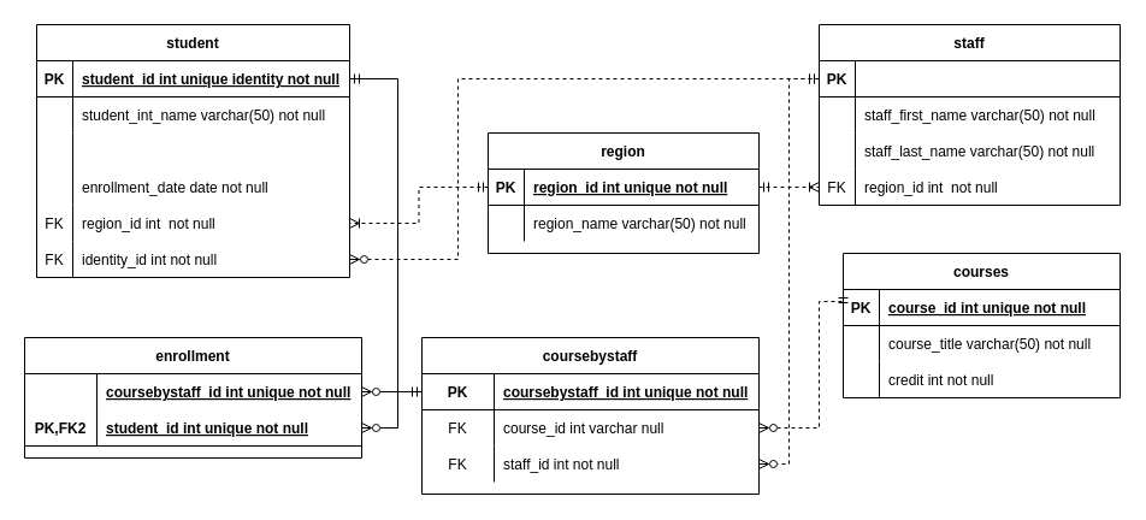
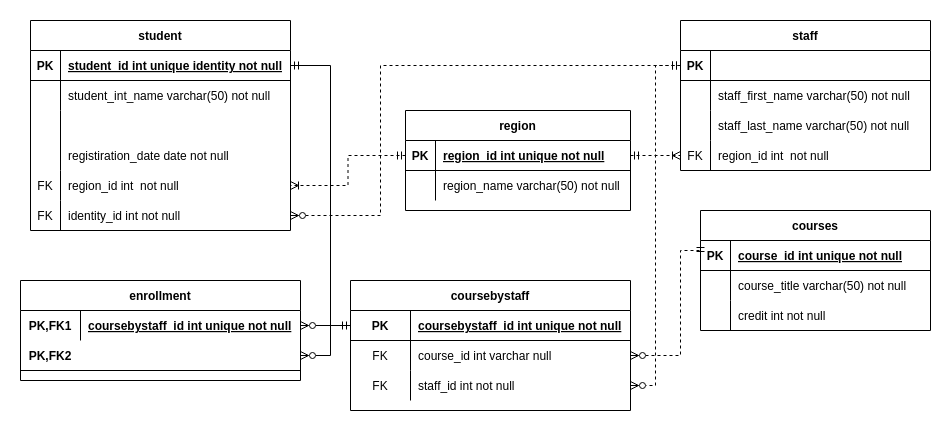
- <mxCell id="13" value="enrollment_date date not null" style="shape=partialRectangle;connectable=0;fillColor=none;top=0;left=0;bottom=0;right=0;align=left;spacingLeft=6;overflow=hidden;" parent="11" vertex="1"><mxGeometry x="30" width="230" height="30" as="geometry"><mxRectangle width="230" height="30" as="alternateBounds" /></mxGeometry></mxCell>
+ <mxCell id="13" value="registiration_date date not null" style="shape=partialRectangle;connectable=0;fillColor=none;top=0;left=0;bottom=0;right=0;align=left;spacingLeft=6;overflow=hidden;" parent="11" vertex="1"><mxGeometry x="30" width="230" height="30" as="geometry"><mxRectangle width="230" height="30" as="alternateBounds" /></mxGeometry></mxCell>
+ <mxCell id="55" value="PK,FK1" style="shape=partialRectangle;connectable=0;fillColor=none;top=0;left=0;bottom=0;right=0;fontStyle=1;overflow=hidden;" parent="54" vertex="1"><mxGeometry width="60" height="30" as="geometry"><mxRectangle width="60" height="30" as="alternateBounds" /></mxGeometry></mxCell>
- <mxCell id="59" value="student_id int unique not null" style="shape=partialRectangle;connectable=0;fillColor=none;top=0;left=0;bottom=0;right=0;align=left;spacingLeft=6;fontStyle=5;overflow=hidden;" parent="57" vertex="1"><mxGeometry x="60" width="220" height="30" as="geometry"><mxRectangle width="220" height="30" as="alternateBounds" /></mxGeometry></mxCell>
